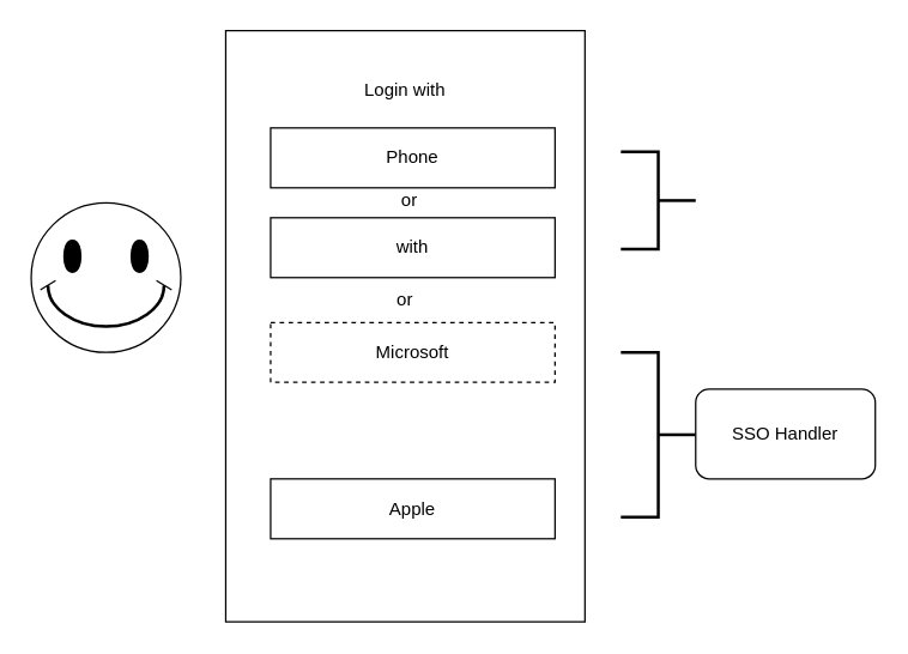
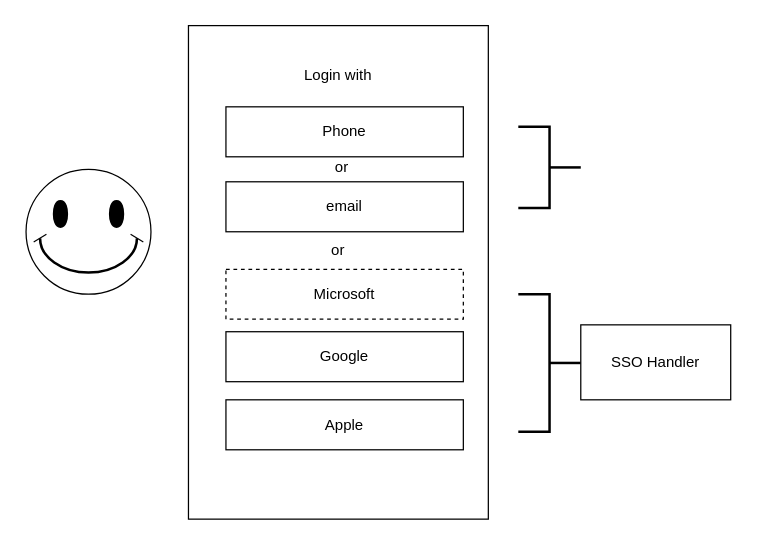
- <mxCell id="5" value="with" style="rounded=0;whiteSpace=wrap;html=1;" vertex="1" parent="1"><mxGeometry x="180" y="145" width="190" height="40" as="geometry" /></mxCell>
+ <mxCell id="5" value="email" style="rounded=0;whiteSpace=wrap;html=1;" vertex="1" parent="1"><mxGeometry x="180" y="145" width="190" height="40" as="geometry" /></mxCell>
+ <mxCell id="10" value="Google" style="rounded=0;whiteSpace=wrap;html=1;" vertex="1" parent="1"><mxGeometry x="180" y="265" width="190" height="40" as="geometry" /></mxCell>
- <mxCell id="13" value="SSO Handler" style="whiteSpace=wrap;html=1;rounded=1;" vertex="1" parent="1"><mxGeometry x="464" y="259.5" width="120" height="60" as="geometry" /></mxCell>
+ <mxCell id="13" value="SSO Handler" style="rounded=0;whiteSpace=wrap;html=1;" vertex="1" parent="1"><mxGeometry x="464" y="259.5" width="120" height="60" as="geometry" /></mxCell>
